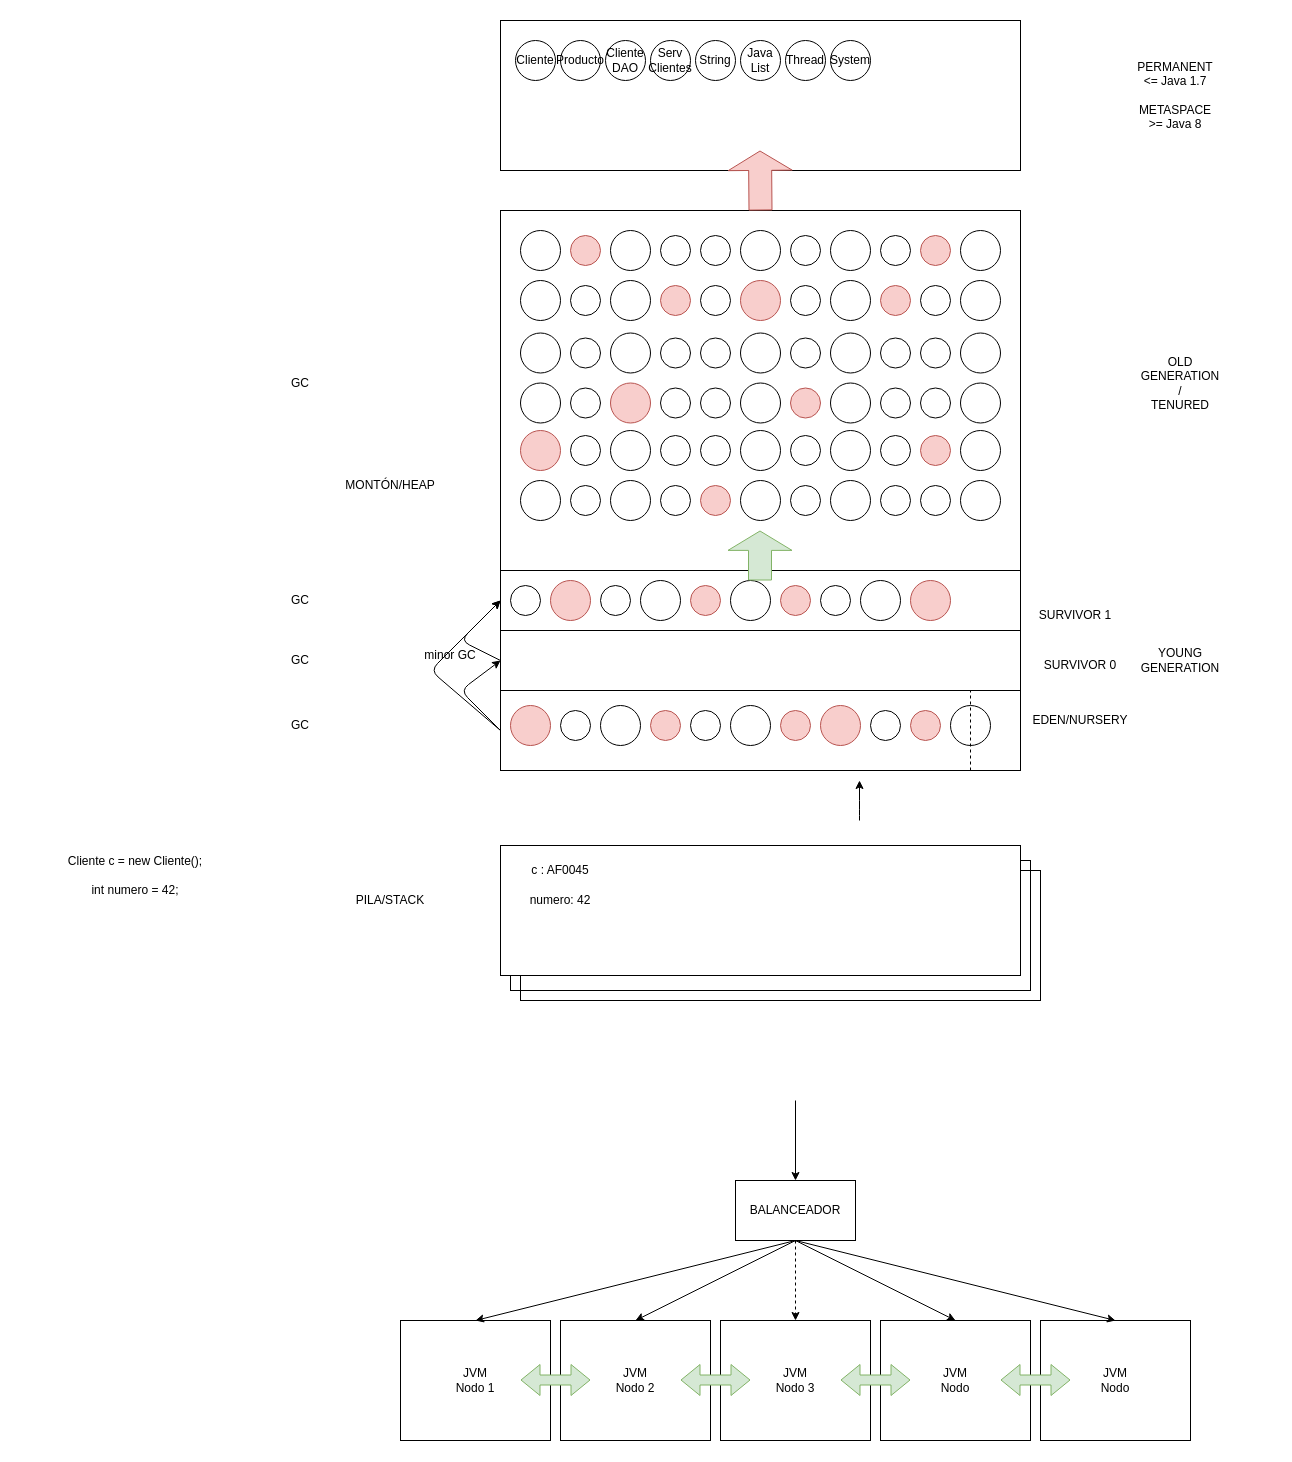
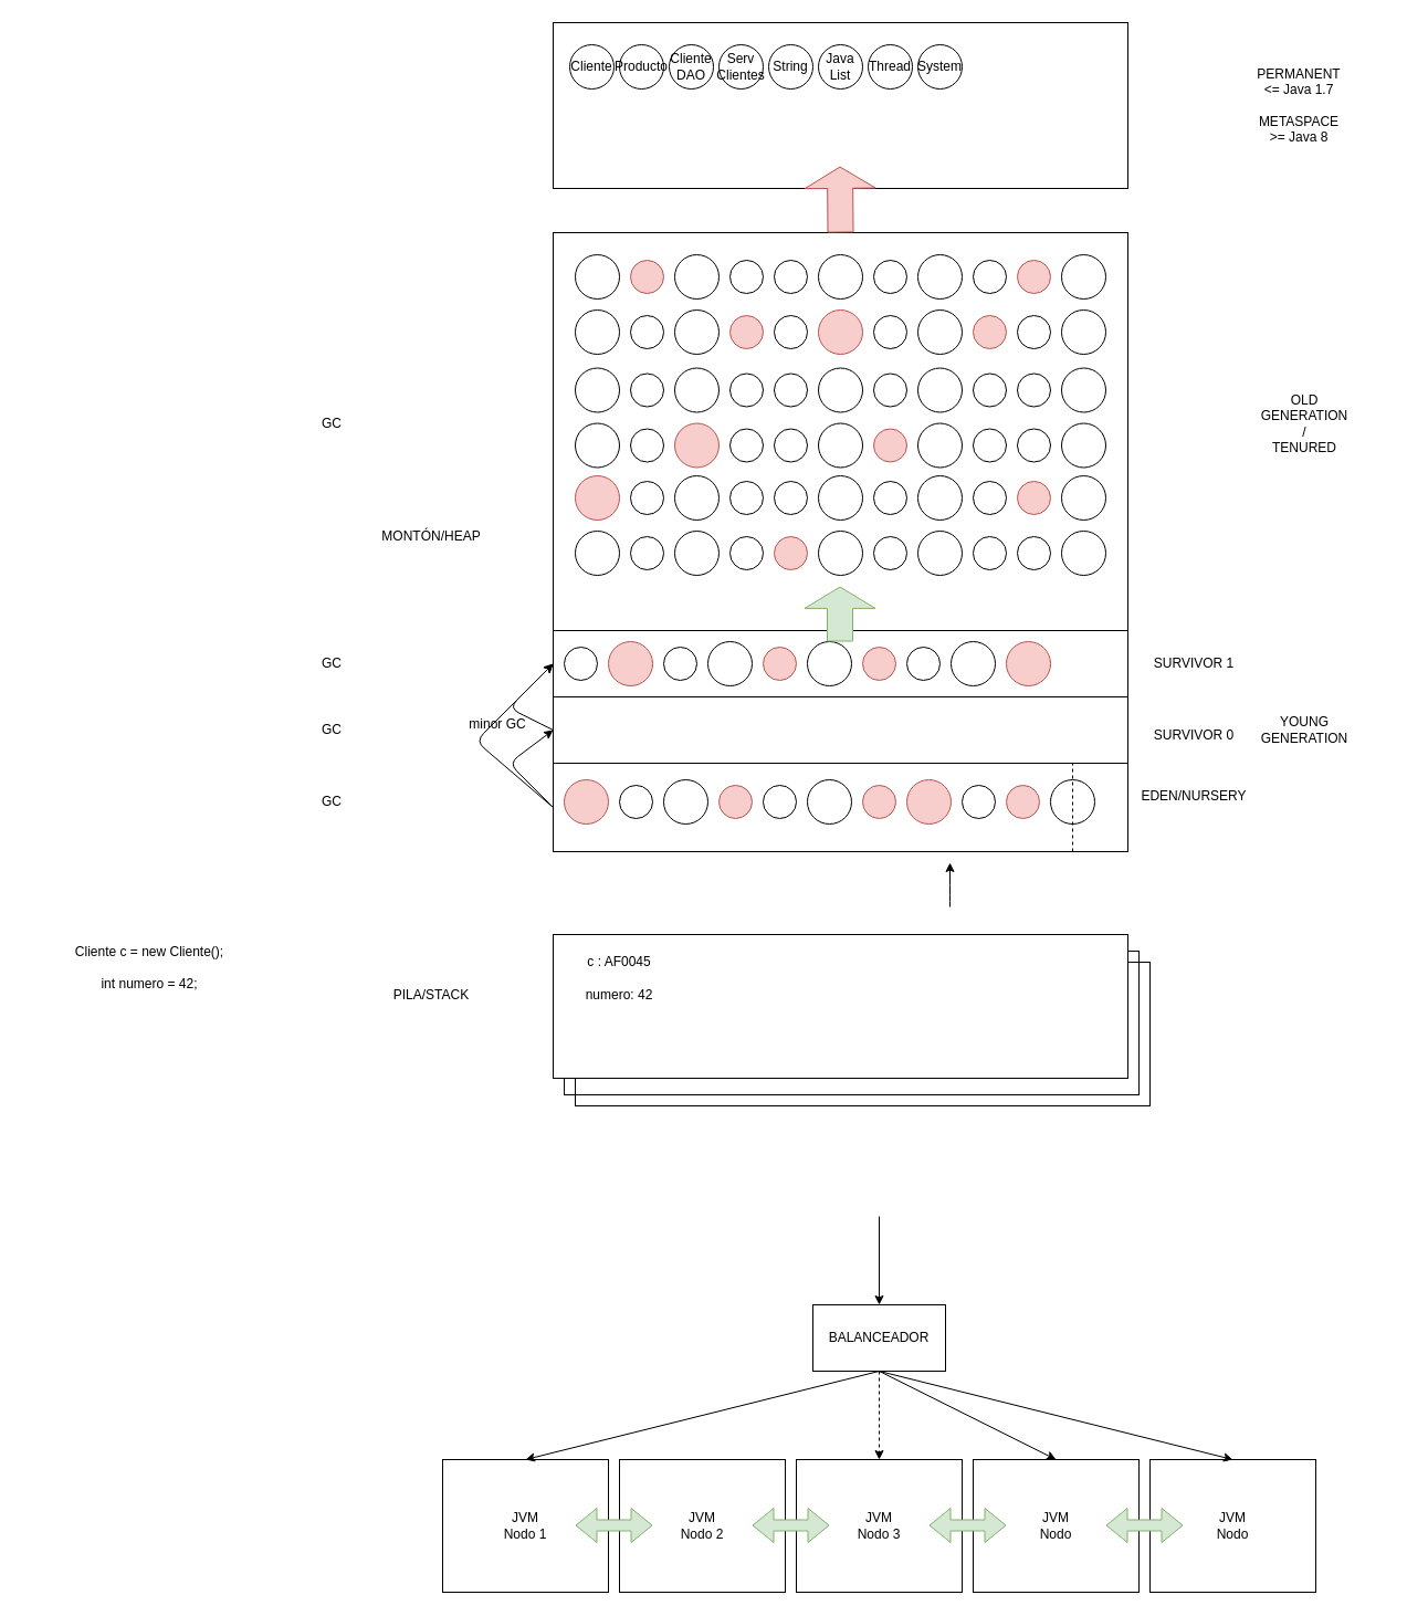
- <mxCell id="19" value="SURVIVOR 1" style="text;html=1;strokeColor=none;fillColor=none;align=center;verticalAlign=middle;whiteSpace=wrap;rounded=0;" vertex="1" parent="1"><mxGeometry x="1035" y="600" width="80" height="30" as="geometry" /></mxCell>
+ <mxCell id="19" value="SURVIVOR 1" style="text;html=1;strokeColor=none;fillColor=none;align=center;verticalAlign=middle;whiteSpace=wrap;rounded=0;" vertex="1" parent="1"><mxGeometry x="1040" y="585" width="80" height="30" as="geometry" /></mxCell>
- <mxCell id="138" value="" style="endArrow=classic;html=1;rounded=1;exitX=0.5;exitY=1;exitDx=0;exitDy=0;entryX=0.5;entryY=0;entryDx=0;entryDy=0;" edge="1" parent="1" source="133" target="128"><mxGeometry width="50" height="50" relative="1" as="geometry"><mxPoint x="640" y="1200" as="sourcePoint" /><mxPoint x="690" y="1150" as="targetPoint" /></mxGeometry></mxCell>
